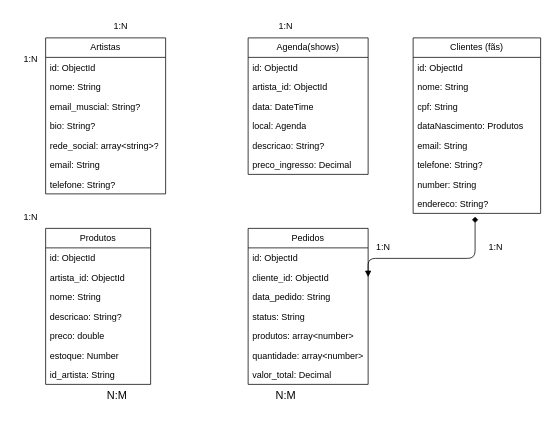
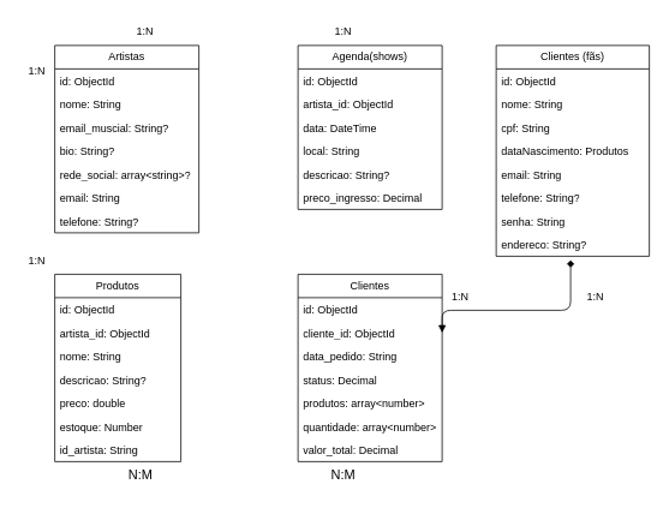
- <mxCell id="31" value="local: Agenda" style="text;strokeColor=none;fillColor=none;align=left;verticalAlign=top;spacingLeft=4;spacingRight=4;overflow=hidden;rotatable=0;points=[[0,0.5],[1,0.5]];portConstraint=eastwest;whiteSpace=wrap;html=1;" parent="27" vertex="1"><mxGeometry y="104" width="160" height="26" as="geometry" /></mxCell>
+ <mxCell id="31" value="local: String" style="text;strokeColor=none;fillColor=none;align=left;verticalAlign=top;spacingLeft=4;spacingRight=4;overflow=hidden;rotatable=0;points=[[0,0.5],[1,0.5]];portConstraint=eastwest;whiteSpace=wrap;html=1;" parent="27" vertex="1"><mxGeometry y="104" width="160" height="26" as="geometry" /></mxCell>
- <mxCell id="17" value="number: String" style="text;strokeColor=none;fillColor=none;align=left;verticalAlign=top;spacingLeft=4;spacingRight=4;overflow=hidden;rotatable=0;points=[[0,0.5],[1,0.5]];portConstraint=eastwest;whiteSpace=wrap;html=1;" parent="10" vertex="1"><mxGeometry y="182" width="170" height="26" as="geometry" /></mxCell>
+ <mxCell id="17" value="senha: String" style="text;strokeColor=none;fillColor=none;align=left;verticalAlign=top;spacingLeft=4;spacingRight=4;overflow=hidden;rotatable=0;points=[[0,0.5],[1,0.5]];portConstraint=eastwest;whiteSpace=wrap;html=1;" parent="10" vertex="1"><mxGeometry y="182" width="170" height="26" as="geometry" /></mxCell>
- <mxCell id="34" value="Pedidos" style="swimlane;fontStyle=0;childLayout=stackLayout;horizontal=1;startSize=26;fillColor=none;horizontalStack=0;resizeParent=1;resizeParentMax=0;resizeLast=0;collapsible=1;marginBottom=0;whiteSpace=wrap;html=1;" parent="1" vertex="1"><mxGeometry x="330" y="304" width="160" height="208" as="geometry" /></mxCell>
+ <mxCell id="34" value="Clientes" style="swimlane;fontStyle=0;childLayout=stackLayout;horizontal=1;startSize=26;fillColor=none;horizontalStack=0;resizeParent=1;resizeParentMax=0;resizeLast=0;collapsible=1;marginBottom=0;whiteSpace=wrap;html=1;" parent="1" vertex="1"><mxGeometry x="330" y="304" width="160" height="208" as="geometry" /></mxCell>
- <mxCell id="38" value="status: String" style="text;strokeColor=none;fillColor=none;align=left;verticalAlign=top;spacingLeft=4;spacingRight=4;overflow=hidden;rotatable=0;points=[[0,0.5],[1,0.5]];portConstraint=eastwest;whiteSpace=wrap;html=1;" parent="34" vertex="1"><mxGeometry y="104" width="160" height="26" as="geometry" /></mxCell>
+ <mxCell id="38" value="status: Decimal" style="text;strokeColor=none;fillColor=none;align=left;verticalAlign=top;spacingLeft=4;spacingRight=4;overflow=hidden;rotatable=0;points=[[0,0.5],[1,0.5]];portConstraint=eastwest;whiteSpace=wrap;html=1;" parent="34" vertex="1"><mxGeometry y="104" width="160" height="26" as="geometry" /></mxCell>
